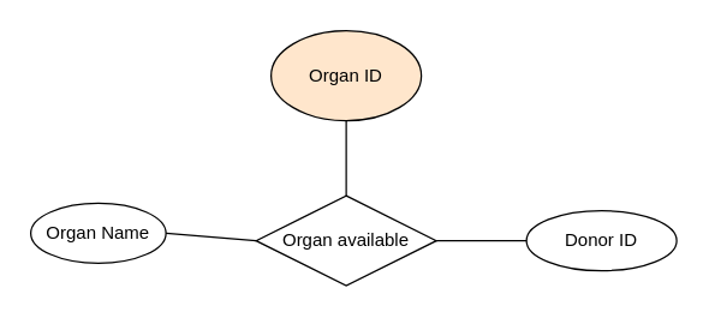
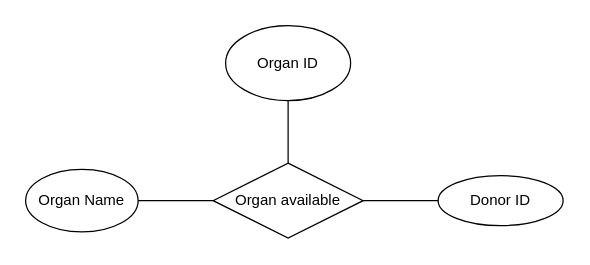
- <mxCell id="3" value="Organ ID" style="ellipse;whiteSpace=wrap;html=1;fillColor=#ffe6cc;" parent="1" vertex="1"><mxGeometry x="180" y="20" width="100" height="60" as="geometry" /></mxCell>
+ <mxCell id="3" value="Organ ID" style="ellipse;whiteSpace=wrap;html=1;" parent="1" vertex="1"><mxGeometry x="180" y="20" width="100" height="60" as="geometry" /></mxCell>
- <mxCell id="4" value="Organ Name" style="ellipse;whiteSpace=wrap;html=1;" parent="1" vertex="1"><mxGeometry x="20" y="135" width="90" height="40" as="geometry" /></mxCell>
+ <mxCell id="4" value="Organ Name" style="ellipse;whiteSpace=wrap;html=1;" parent="1" vertex="1"><mxGeometry x="20" y="135" width="90" height="50" as="geometry" /></mxCell>
